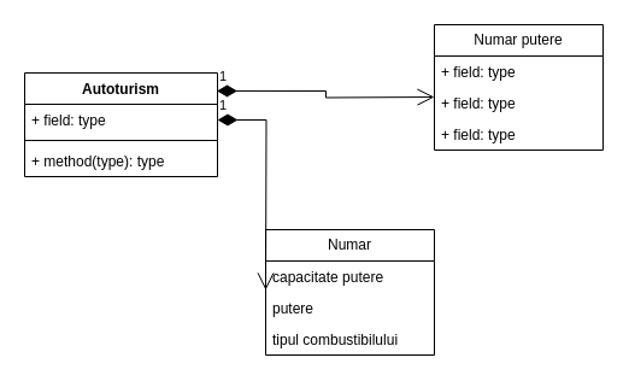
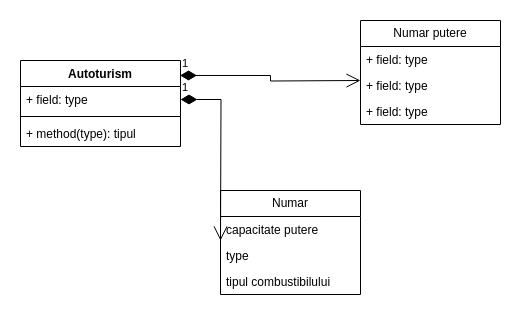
- <mxCell id="5" value="+ method(type): type" style="text;strokeColor=none;fillColor=none;align=left;verticalAlign=top;spacingLeft=4;spacingRight=4;overflow=hidden;rotatable=0;points=[[0,0.5],[1,0.5]];portConstraint=eastwest;whiteSpace=wrap;html=1;" vertex="1" parent="2"><mxGeometry y="60" width="160" height="26" as="geometry" /></mxCell>
+ <mxCell id="5" value="+ method(type): tipul" style="text;strokeColor=none;fillColor=none;align=left;verticalAlign=top;spacingLeft=4;spacingRight=4;overflow=hidden;rotatable=0;points=[[0,0.5],[1,0.5]];portConstraint=eastwest;whiteSpace=wrap;html=1;" vertex="1" parent="2"><mxGeometry y="60" width="160" height="26" as="geometry" /></mxCell>
- <mxCell id="8" value="putere&lt;span style=&quot;white-space: pre;&quot;&gt;&#09;&lt;/span&gt;&lt;span style=&quot;white-space: pre;&quot;&gt;&#09;&lt;/span&gt;" style="text;strokeColor=none;fillColor=none;align=left;verticalAlign=top;spacingLeft=4;spacingRight=4;overflow=hidden;rotatable=0;points=[[0,0.5],[1,0.5]];portConstraint=eastwest;whiteSpace=wrap;html=1;" vertex="1" parent="6"><mxGeometry y="52" width="140" height="26" as="geometry" /></mxCell>
+ <mxCell id="8" value="type&lt;span style=&quot;white-space: pre;&quot;&gt;&#09;&lt;/span&gt;&lt;span style=&quot;white-space: pre;&quot;&gt;&#09;&lt;/span&gt;" style="text;strokeColor=none;fillColor=none;align=left;verticalAlign=top;spacingLeft=4;spacingRight=4;overflow=hidden;rotatable=0;points=[[0,0.5],[1,0.5]];portConstraint=eastwest;whiteSpace=wrap;html=1;" vertex="1" parent="6"><mxGeometry y="52" width="140" height="26" as="geometry" /></mxCell>
